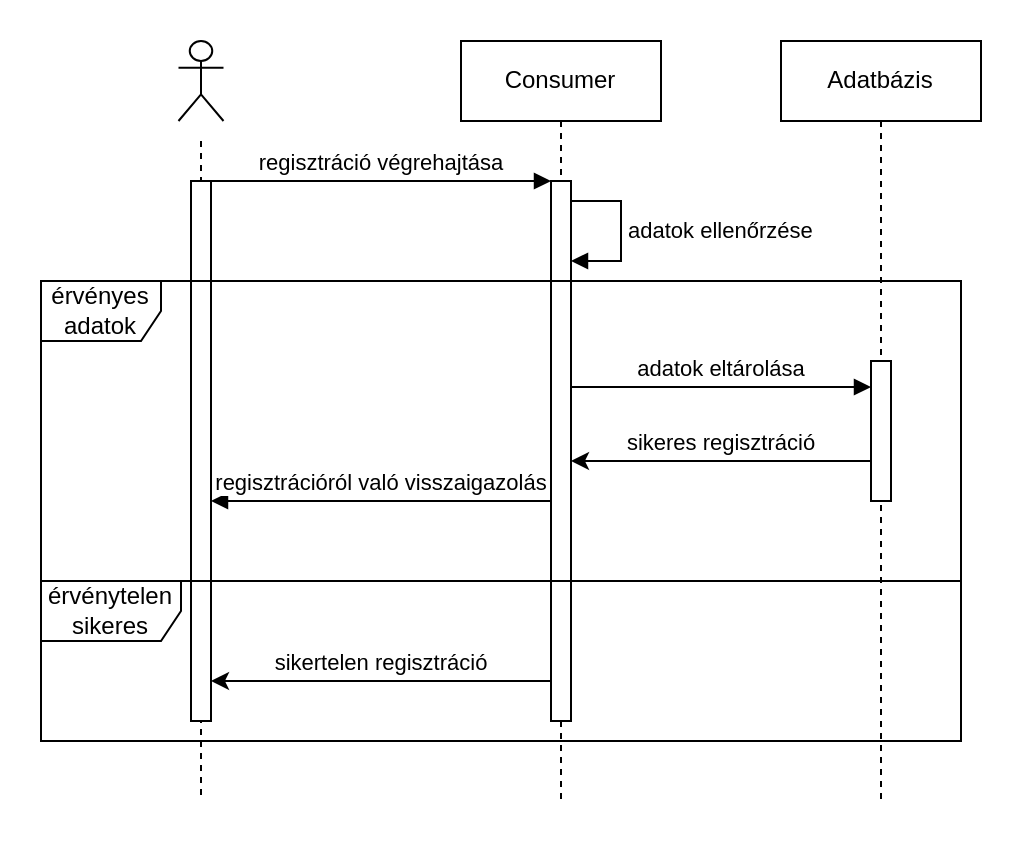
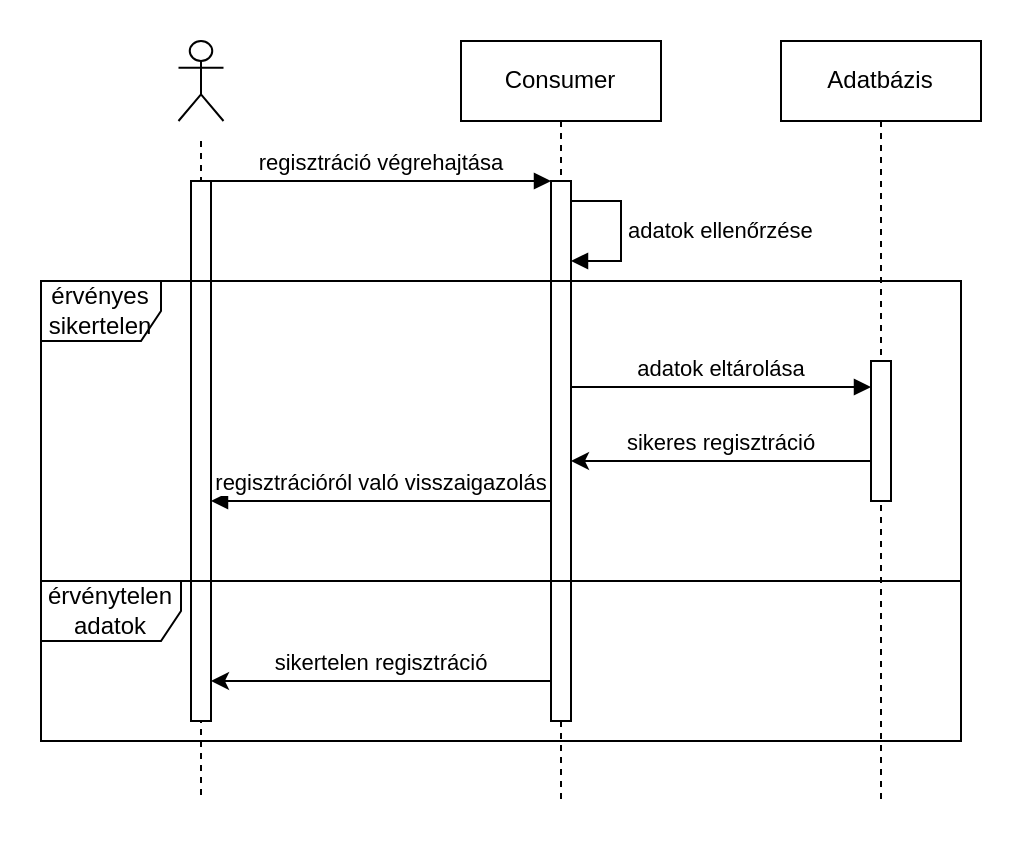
- <mxCell id="14" value="érvényes adatok" style="shape=umlFrame;whiteSpace=wrap;html=1;pointerEvents=0;" parent="1" vertex="1"><mxGeometry x="20" y="140" width="460" height="150" as="geometry" /></mxCell>
+ <mxCell id="14" value="érvényes sikertelen" style="shape=umlFrame;whiteSpace=wrap;html=1;pointerEvents=0;" parent="1" vertex="1"><mxGeometry x="20" y="140" width="460" height="150" as="geometry" /></mxCell>
- <mxCell id="15" value="érvénytelen sikeres" style="shape=umlFrame;whiteSpace=wrap;html=1;pointerEvents=0;width=70;height=30;" parent="1" vertex="1"><mxGeometry x="20" y="290" width="460" height="80" as="geometry" /></mxCell>
+ <mxCell id="15" value="érvénytelen adatok" style="shape=umlFrame;whiteSpace=wrap;html=1;pointerEvents=0;width=70;height=30;" parent="1" vertex="1"><mxGeometry x="20" y="290" width="460" height="80" as="geometry" /></mxCell>
